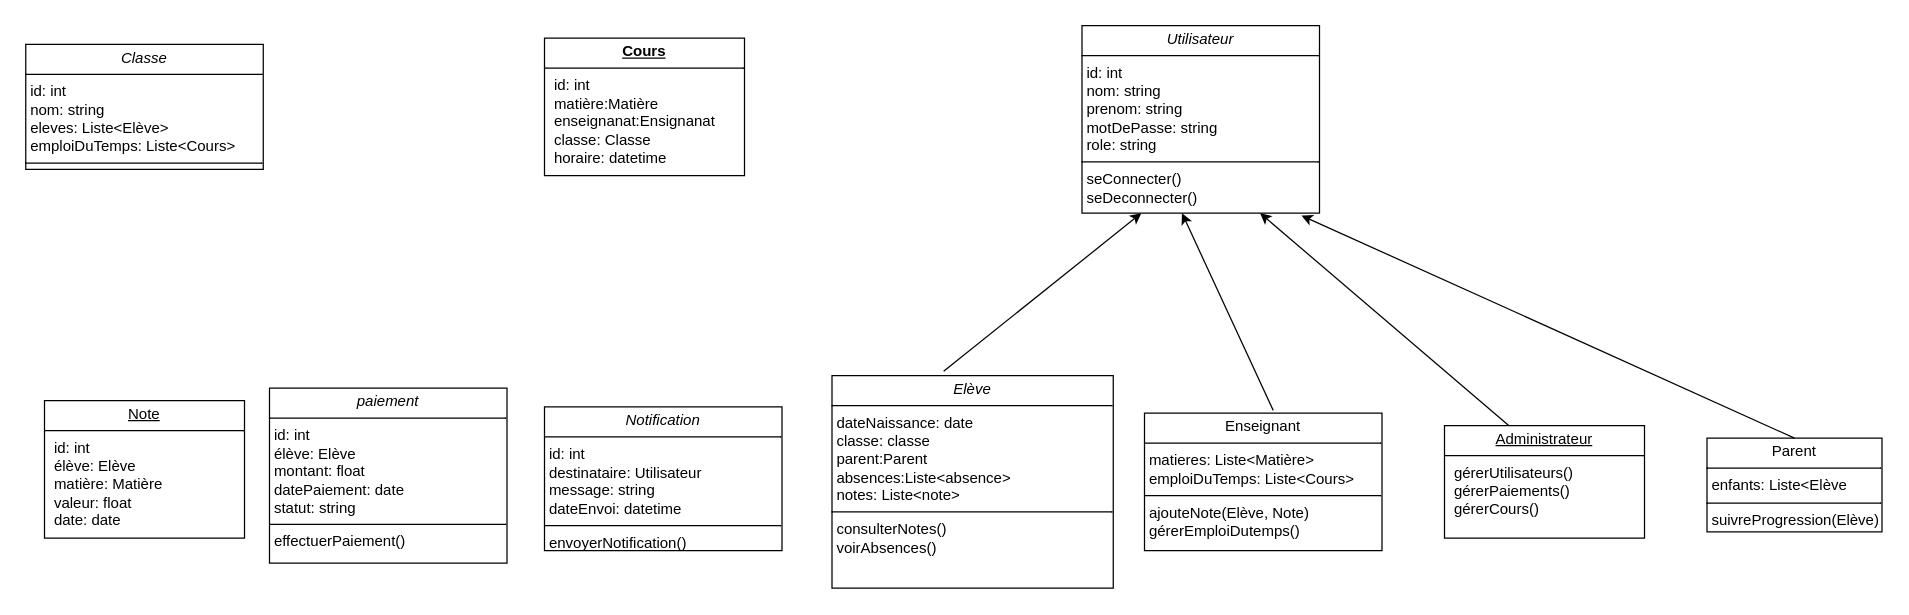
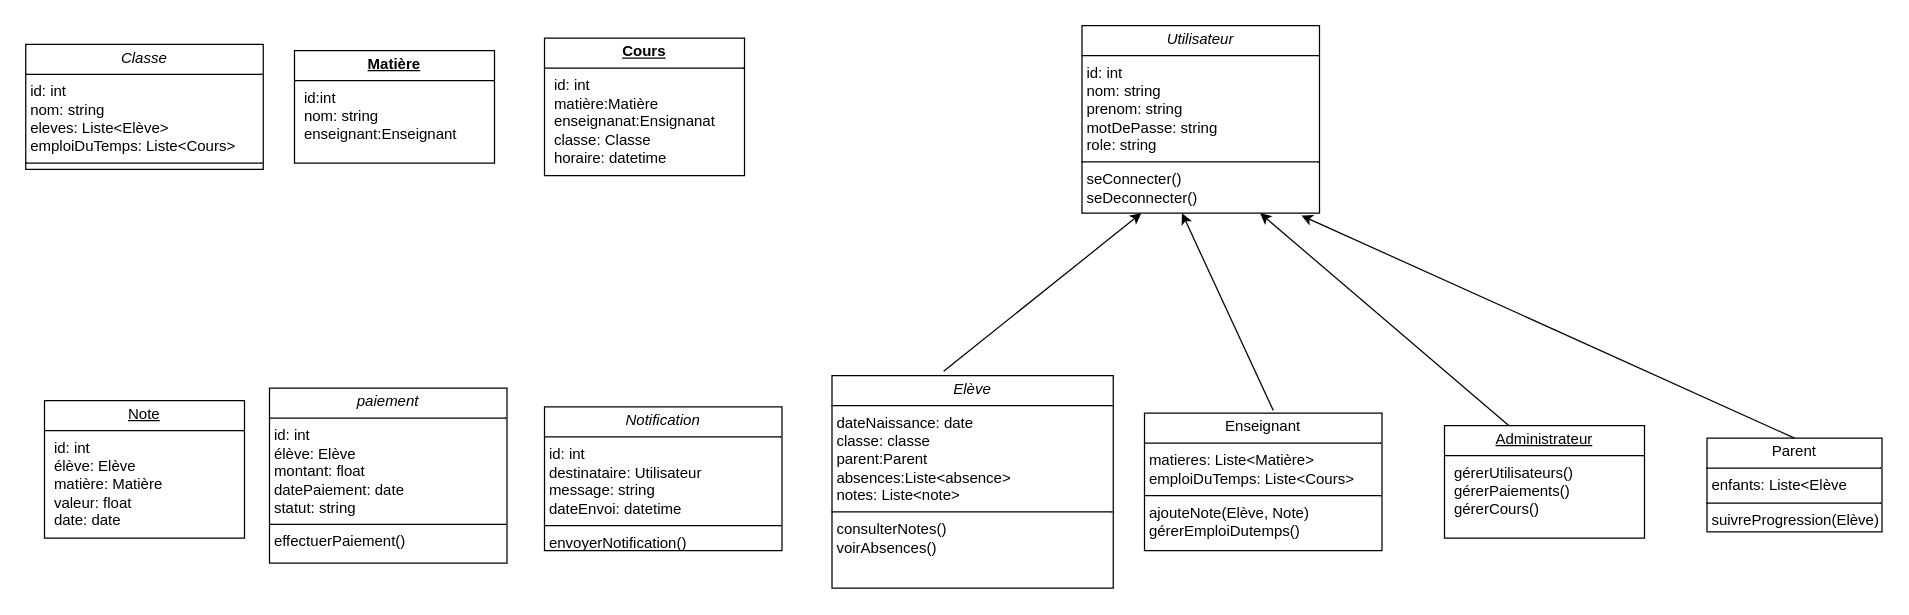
+ <mxCell id="2" value="&lt;p style=&quot;margin:0px;margin-top:4px;text-align:center;text-decoration:underline;&quot;&gt;&lt;b&gt;Matière&lt;/b&gt;&lt;/p&gt;&lt;hr size=&quot;1&quot; style=&quot;border-style:solid;&quot;&gt;&lt;p style=&quot;margin:0px;margin-left:8px;&quot;&gt;id:int&lt;br&gt;nom: string&lt;br&gt;enseignant:Enseignant&lt;/p&gt;" style="verticalAlign=top;align=left;overflow=fill;html=1;whiteSpace=wrap;" vertex="1" parent="1"><mxGeometry x="235" y="40" width="160" height="90" as="geometry" /></mxCell>
